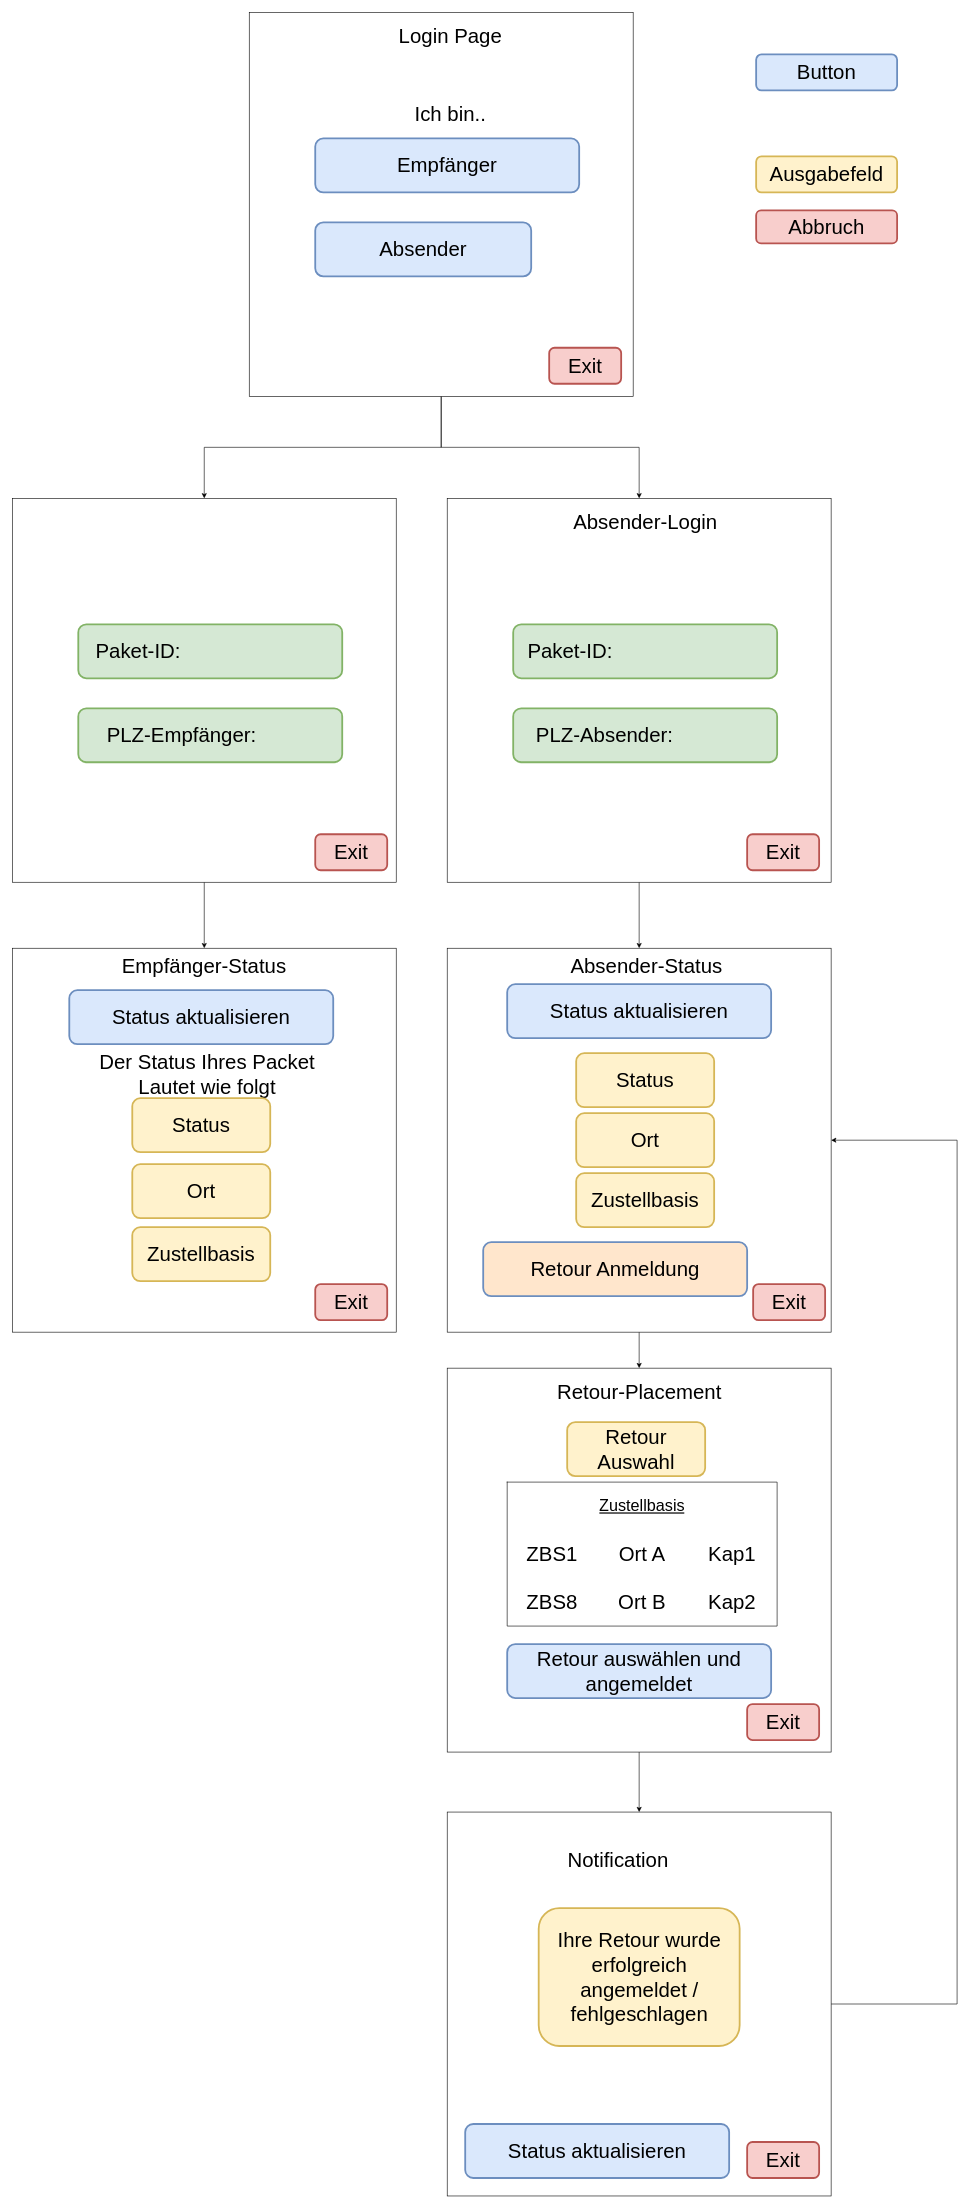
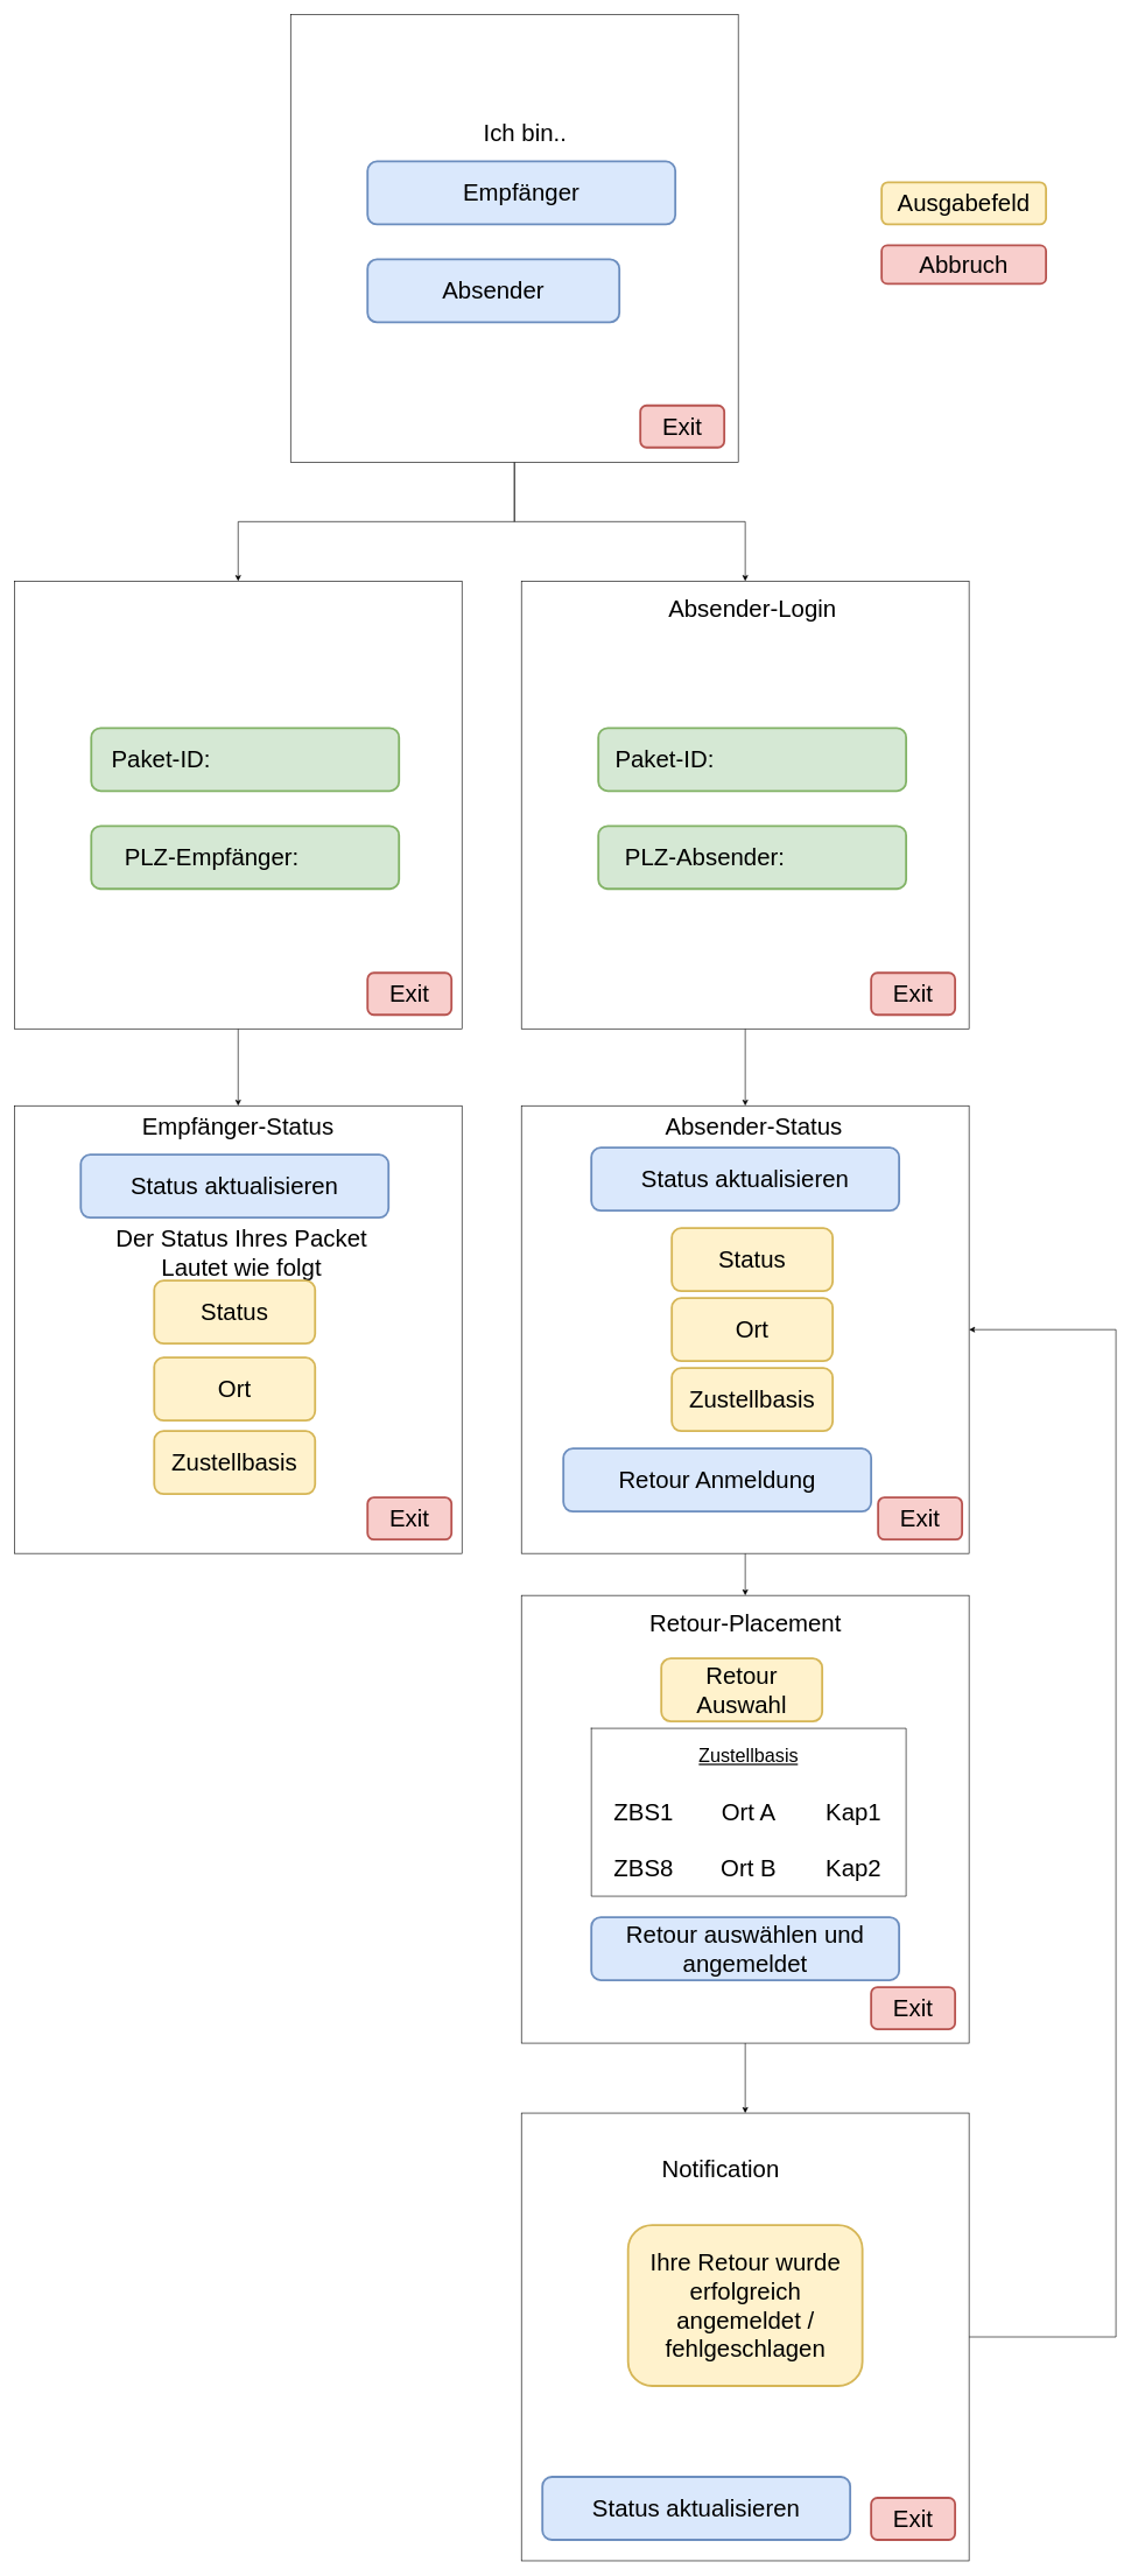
- <mxCell id="5" value="Login Page" style="text;html=1;strokeColor=none;fillColor=none;align=center;verticalAlign=middle;whiteSpace=wrap;rounded=0;strokeWidth=3;fontSize=34;" vertex="1" parent="1"><mxGeometry x="617.5" y="50" width="265" height="20" as="geometry" /></mxCell>
- <mxCell id="29" value="Button" style="rounded=1;whiteSpace=wrap;html=1;fontSize=34;strokeWidth=3;fillColor=#dae8fc;strokeColor=#6c8ebf;align=center;" vertex="1" parent="1"><mxGeometry x="1260" y="90" width="235" height="60" as="geometry" /></mxCell>
- <mxCell id="38" value="Retour Anmeldung" style="rounded=1;whiteSpace=wrap;html=1;fontSize=34;strokeWidth=3;fillColor=#ffe6cc;strokeColor=#6c8ebf;align=center;" vertex="1" parent="1"><mxGeometry x="805" y="2070" width="440" height="90" as="geometry" /></mxCell>
+ <mxCell id="38" value="Retour Anmeldung" style="rounded=1;whiteSpace=wrap;html=1;fontSize=34;strokeWidth=3;fillColor=#dae8fc;strokeColor=#6c8ebf;align=center;" vertex="1" parent="1"><mxGeometry x="805" y="2070" width="440" height="90" as="geometry" /></mxCell>
